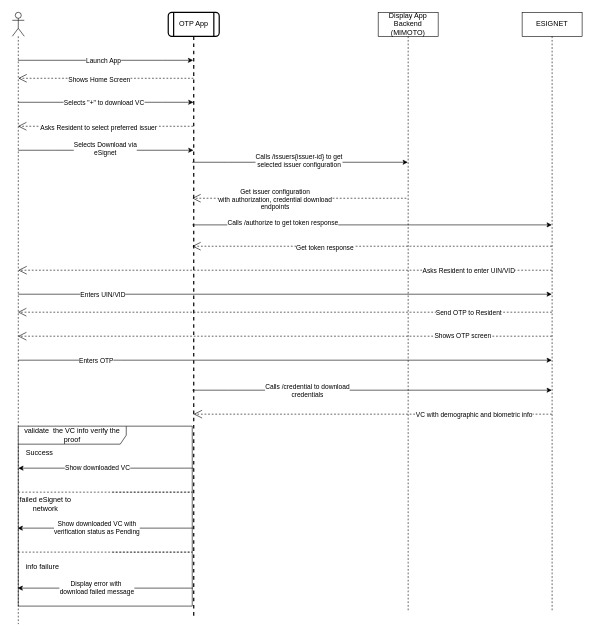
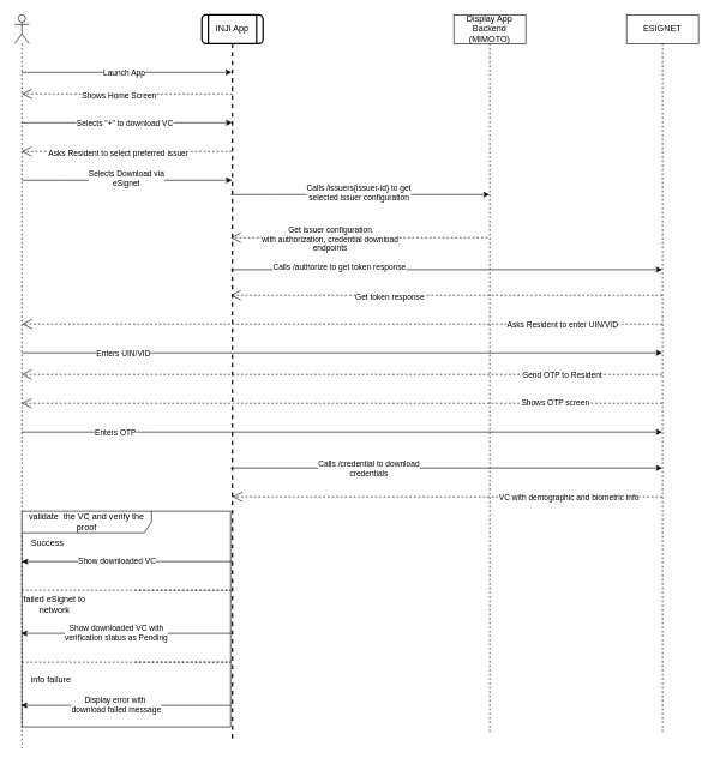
- <mxCell id="7" value="OTP App" style="shape=umlLifeline;perimeter=lifelinePerimeter;whiteSpace=wrap;html=1;container=1;dropTarget=0;collapsible=0;recursiveResize=0;outlineConnect=0;portConstraint=eastwest;newEdgeStyle={&quot;edgeStyle&quot;:&quot;elbowEdgeStyle&quot;,&quot;elbow&quot;:&quot;vertical&quot;,&quot;curved&quot;:0,&quot;rounded&quot;:0};participant=process;verticalAlign=middle;strokeColor=default;shadow=0;dashed=0;strokeWidth=2;labelBackgroundColor=#ffffff;fillColor=default;fontColor=default;sketch=0;gradientColor=none;fontStyle=0;rounded=1;" parent="1" vertex="1"><mxGeometry x="280" y="20" width="85" height="1010" as="geometry" /></mxCell>
+ <mxCell id="7" value="INJI App" style="shape=umlLifeline;perimeter=lifelinePerimeter;whiteSpace=wrap;html=1;container=1;dropTarget=0;collapsible=0;recursiveResize=0;outlineConnect=0;portConstraint=eastwest;newEdgeStyle={&quot;edgeStyle&quot;:&quot;elbowEdgeStyle&quot;,&quot;elbow&quot;:&quot;vertical&quot;,&quot;curved&quot;:0,&quot;rounded&quot;:0};participant=process;verticalAlign=middle;strokeColor=default;shadow=0;dashed=0;strokeWidth=2;labelBackgroundColor=#ffffff;fillColor=default;fontColor=default;sketch=0;gradientColor=none;fontStyle=0;rounded=1;" parent="1" vertex="1"><mxGeometry x="280" y="20" width="85" height="1010" as="geometry" /></mxCell>
- <mxCell id="40" value="validate&amp;nbsp; the VC info verify the proof" style="shape=umlFrame;whiteSpace=wrap;html=1;pointerEvents=0;width=180;height=30;" vertex="1" parent="1"><mxGeometry x="30" y="710" width="290" height="300" as="geometry" /></mxCell>
+ <mxCell id="40" value="validate&amp;nbsp; the VC and verify the proof" style="shape=umlFrame;whiteSpace=wrap;html=1;pointerEvents=0;width=180;height=30;" vertex="1" parent="1"><mxGeometry x="30" y="710" width="290" height="300" as="geometry" /></mxCell>
